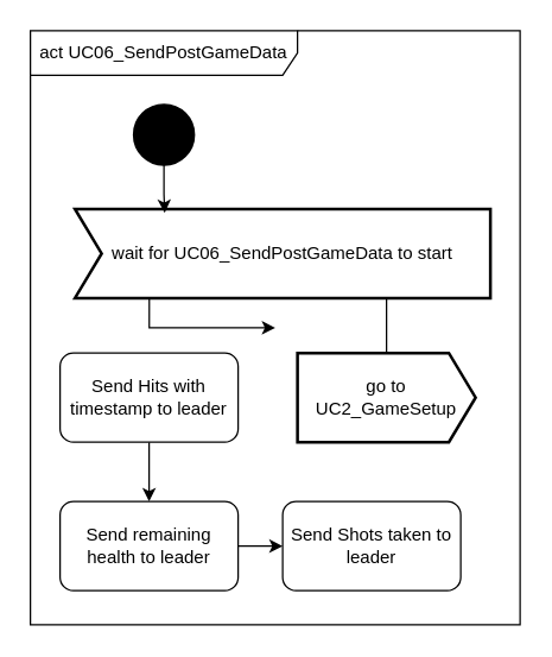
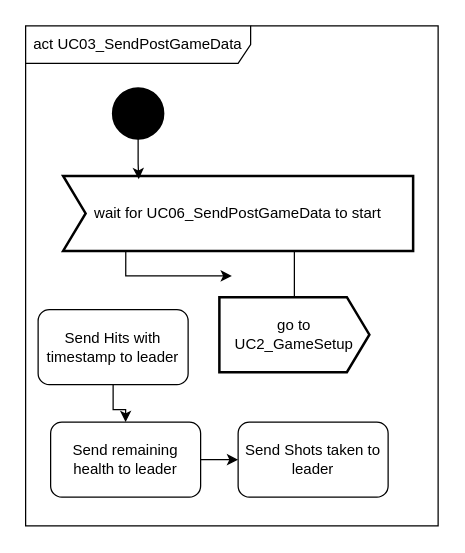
- <mxCell id="2" value="act UC06_SendPostGameData" style="shape=umlFrame;whiteSpace=wrap;html=1;pointerEvents=0;width=180;height=30;" parent="1" vertex="1"><mxGeometry x="20" y="20" width="330" height="400" as="geometry" /></mxCell>
+ <mxCell id="2" value="act UC03_SendPostGameData" style="shape=umlFrame;whiteSpace=wrap;html=1;pointerEvents=0;width=180;height=30;" parent="1" vertex="1"><mxGeometry x="20" y="20" width="330" height="400" as="geometry" /></mxCell>
- <mxCell id="4" value="Send Hits with timestamp to leader" style="rounded=1;whiteSpace=wrap;html=1;" parent="1" vertex="1"><mxGeometry x="40" y="237" width="120" height="60" as="geometry" /></mxCell>
+ <mxCell id="4" value="Send Hits with timestamp to leader" style="rounded=1;whiteSpace=wrap;html=1;" parent="1" vertex="1"><mxGeometry x="30" y="247" width="120" height="60" as="geometry" /></mxCell>
- <mxCell id="9" value="go to UC2_GameSetup" style="html=1;shape=mxgraph.sysml.sendSigAct;strokeWidth=2;whiteSpace=wrap;align=center;" parent="1" vertex="1"><mxGeometry x="200" y="237" width="120" height="60" as="geometry" /></mxCell>
+ <mxCell id="9" value="go to UC2_GameSetup" style="html=1;shape=mxgraph.sysml.sendSigAct;strokeWidth=2;whiteSpace=wrap;align=center;" parent="1" vertex="1"><mxGeometry x="175" y="237" width="120" height="60" as="geometry" /></mxCell>
